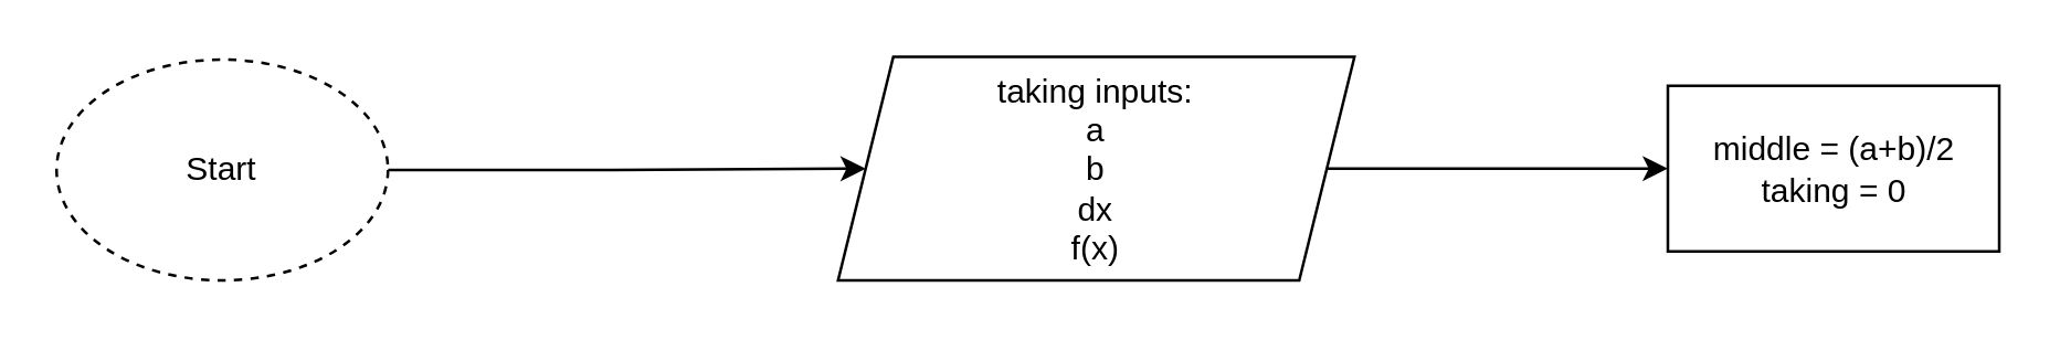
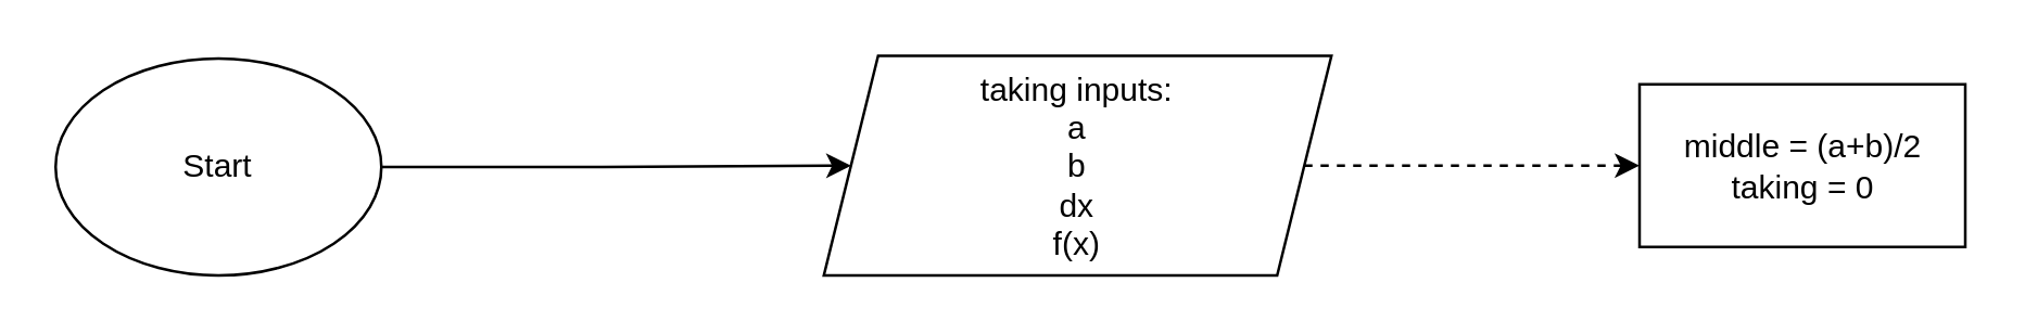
- <mxCell id="4" value="" style="edgeStyle=orthogonalEdgeStyle;rounded=0;orthogonalLoop=1;jettySize=auto;html=1;" edge="1" parent="1" source="5" target="6"><mxGeometry relative="1" as="geometry" /></mxCell>
+ <mxCell id="4" value="" style="edgeStyle=orthogonalEdgeStyle;rounded=0;orthogonalLoop=1;jettySize=auto;html=1;dashed=1;" edge="1" parent="1" source="5" target="6"><mxGeometry relative="1" as="geometry" /></mxCell>
- <mxCell id="3" value="Start" style="ellipse;whiteSpace=wrap;html=1;dashed=1;" vertex="1" parent="1"><mxGeometry x="20" y="21" width="120" height="80" as="geometry" /></mxCell>
+ <mxCell id="3" value="Start" style="ellipse;whiteSpace=wrap;html=1;" vertex="1" parent="1"><mxGeometry x="20" y="21" width="120" height="80" as="geometry" /></mxCell>
